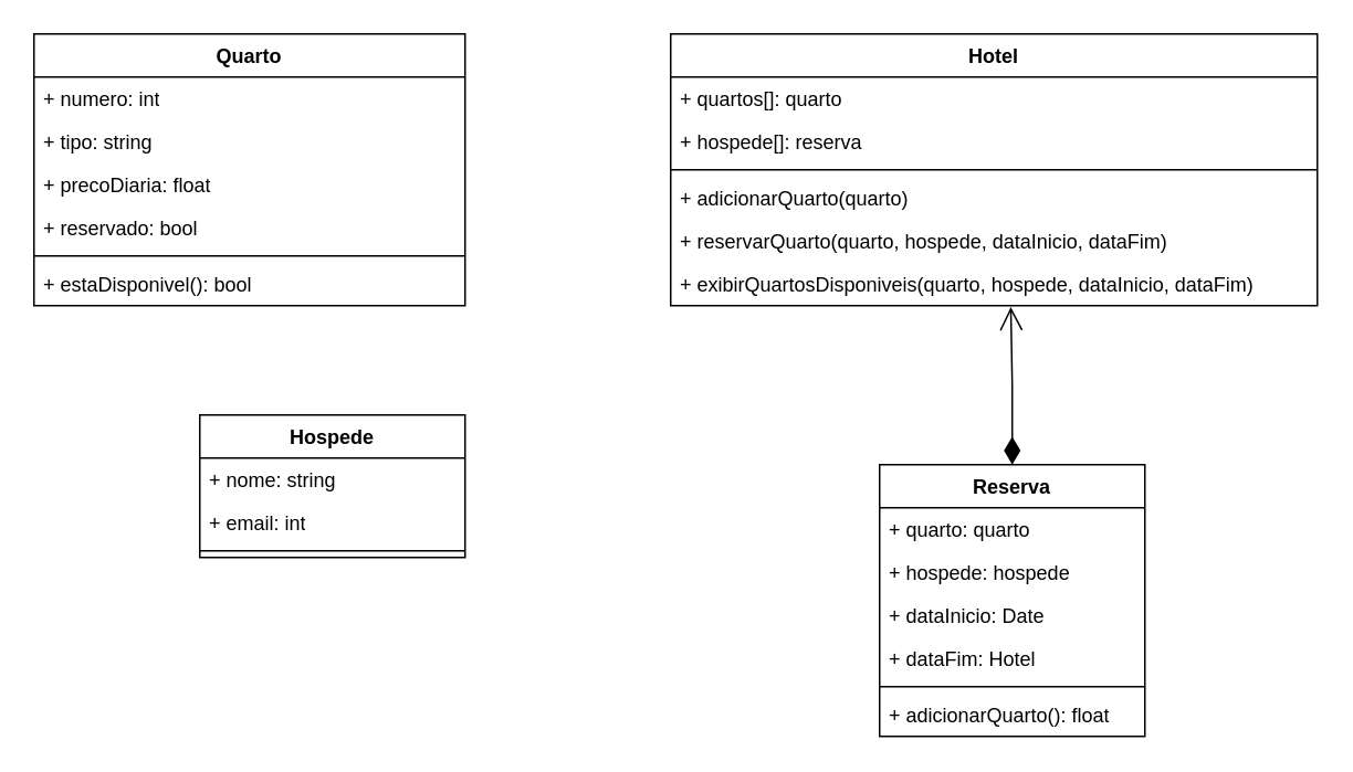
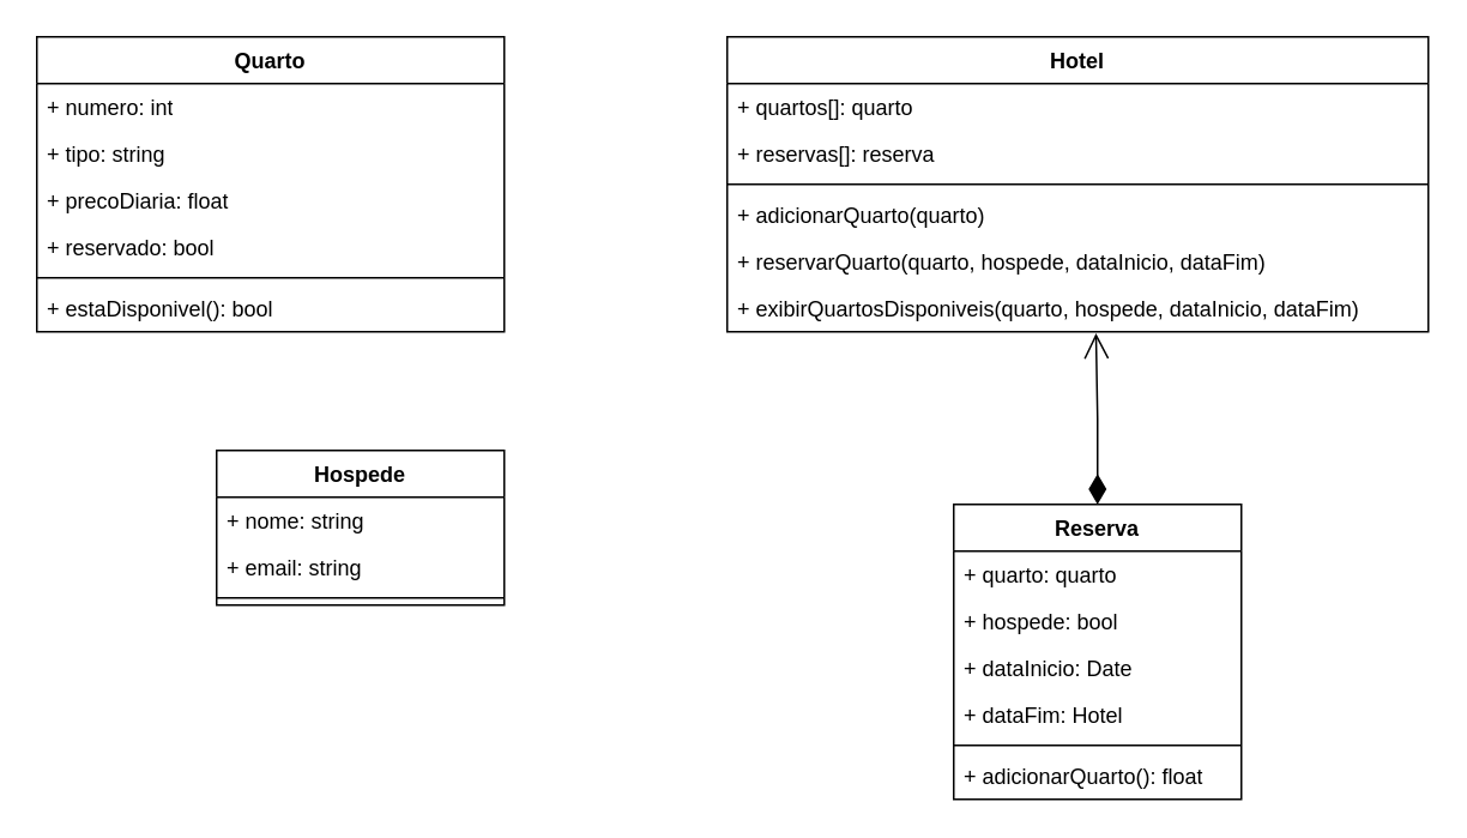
- <mxCell id="15" value="+ hospede[]: reserva" style="text;strokeColor=none;fillColor=none;align=left;verticalAlign=top;spacingLeft=4;spacingRight=4;overflow=hidden;rotatable=0;points=[[0,0.5],[1,0.5]];portConstraint=eastwest;whiteSpace=wrap;html=1;" parent="13" vertex="1"><mxGeometry y="52" width="390" height="26" as="geometry" /></mxCell>
+ <mxCell id="15" value="+ reservas[]: reserva" style="text;strokeColor=none;fillColor=none;align=left;verticalAlign=top;spacingLeft=4;spacingRight=4;overflow=hidden;rotatable=0;points=[[0,0.5],[1,0.5]];portConstraint=eastwest;whiteSpace=wrap;html=1;" parent="13" vertex="1"><mxGeometry y="52" width="390" height="26" as="geometry" /></mxCell>
- <mxCell id="11" value="+ email: int" style="text;strokeColor=none;fillColor=none;align=left;verticalAlign=top;spacingLeft=4;spacingRight=4;overflow=hidden;rotatable=0;points=[[0,0.5],[1,0.5]];portConstraint=eastwest;whiteSpace=wrap;html=1;" parent="9" vertex="1"><mxGeometry y="52" width="160" height="26" as="geometry" /></mxCell>
+ <mxCell id="11" value="+ email: string" style="text;strokeColor=none;fillColor=none;align=left;verticalAlign=top;spacingLeft=4;spacingRight=4;overflow=hidden;rotatable=0;points=[[0,0.5],[1,0.5]];portConstraint=eastwest;whiteSpace=wrap;html=1;" parent="9" vertex="1"><mxGeometry y="52" width="160" height="26" as="geometry" /></mxCell>
- <mxCell id="22" value="+ hospede: hospede" style="text;strokeColor=none;fillColor=none;align=left;verticalAlign=top;spacingLeft=4;spacingRight=4;overflow=hidden;rotatable=0;points=[[0,0.5],[1,0.5]];portConstraint=eastwest;whiteSpace=wrap;html=1;" parent="20" vertex="1"><mxGeometry y="52" width="160" height="26" as="geometry" /></mxCell>
+ <mxCell id="22" value="+ hospede: bool" style="text;strokeColor=none;fillColor=none;align=left;verticalAlign=top;spacingLeft=4;spacingRight=4;overflow=hidden;rotatable=0;points=[[0,0.5],[1,0.5]];portConstraint=eastwest;whiteSpace=wrap;html=1;" parent="20" vertex="1"><mxGeometry y="52" width="160" height="26" as="geometry" /></mxCell>
